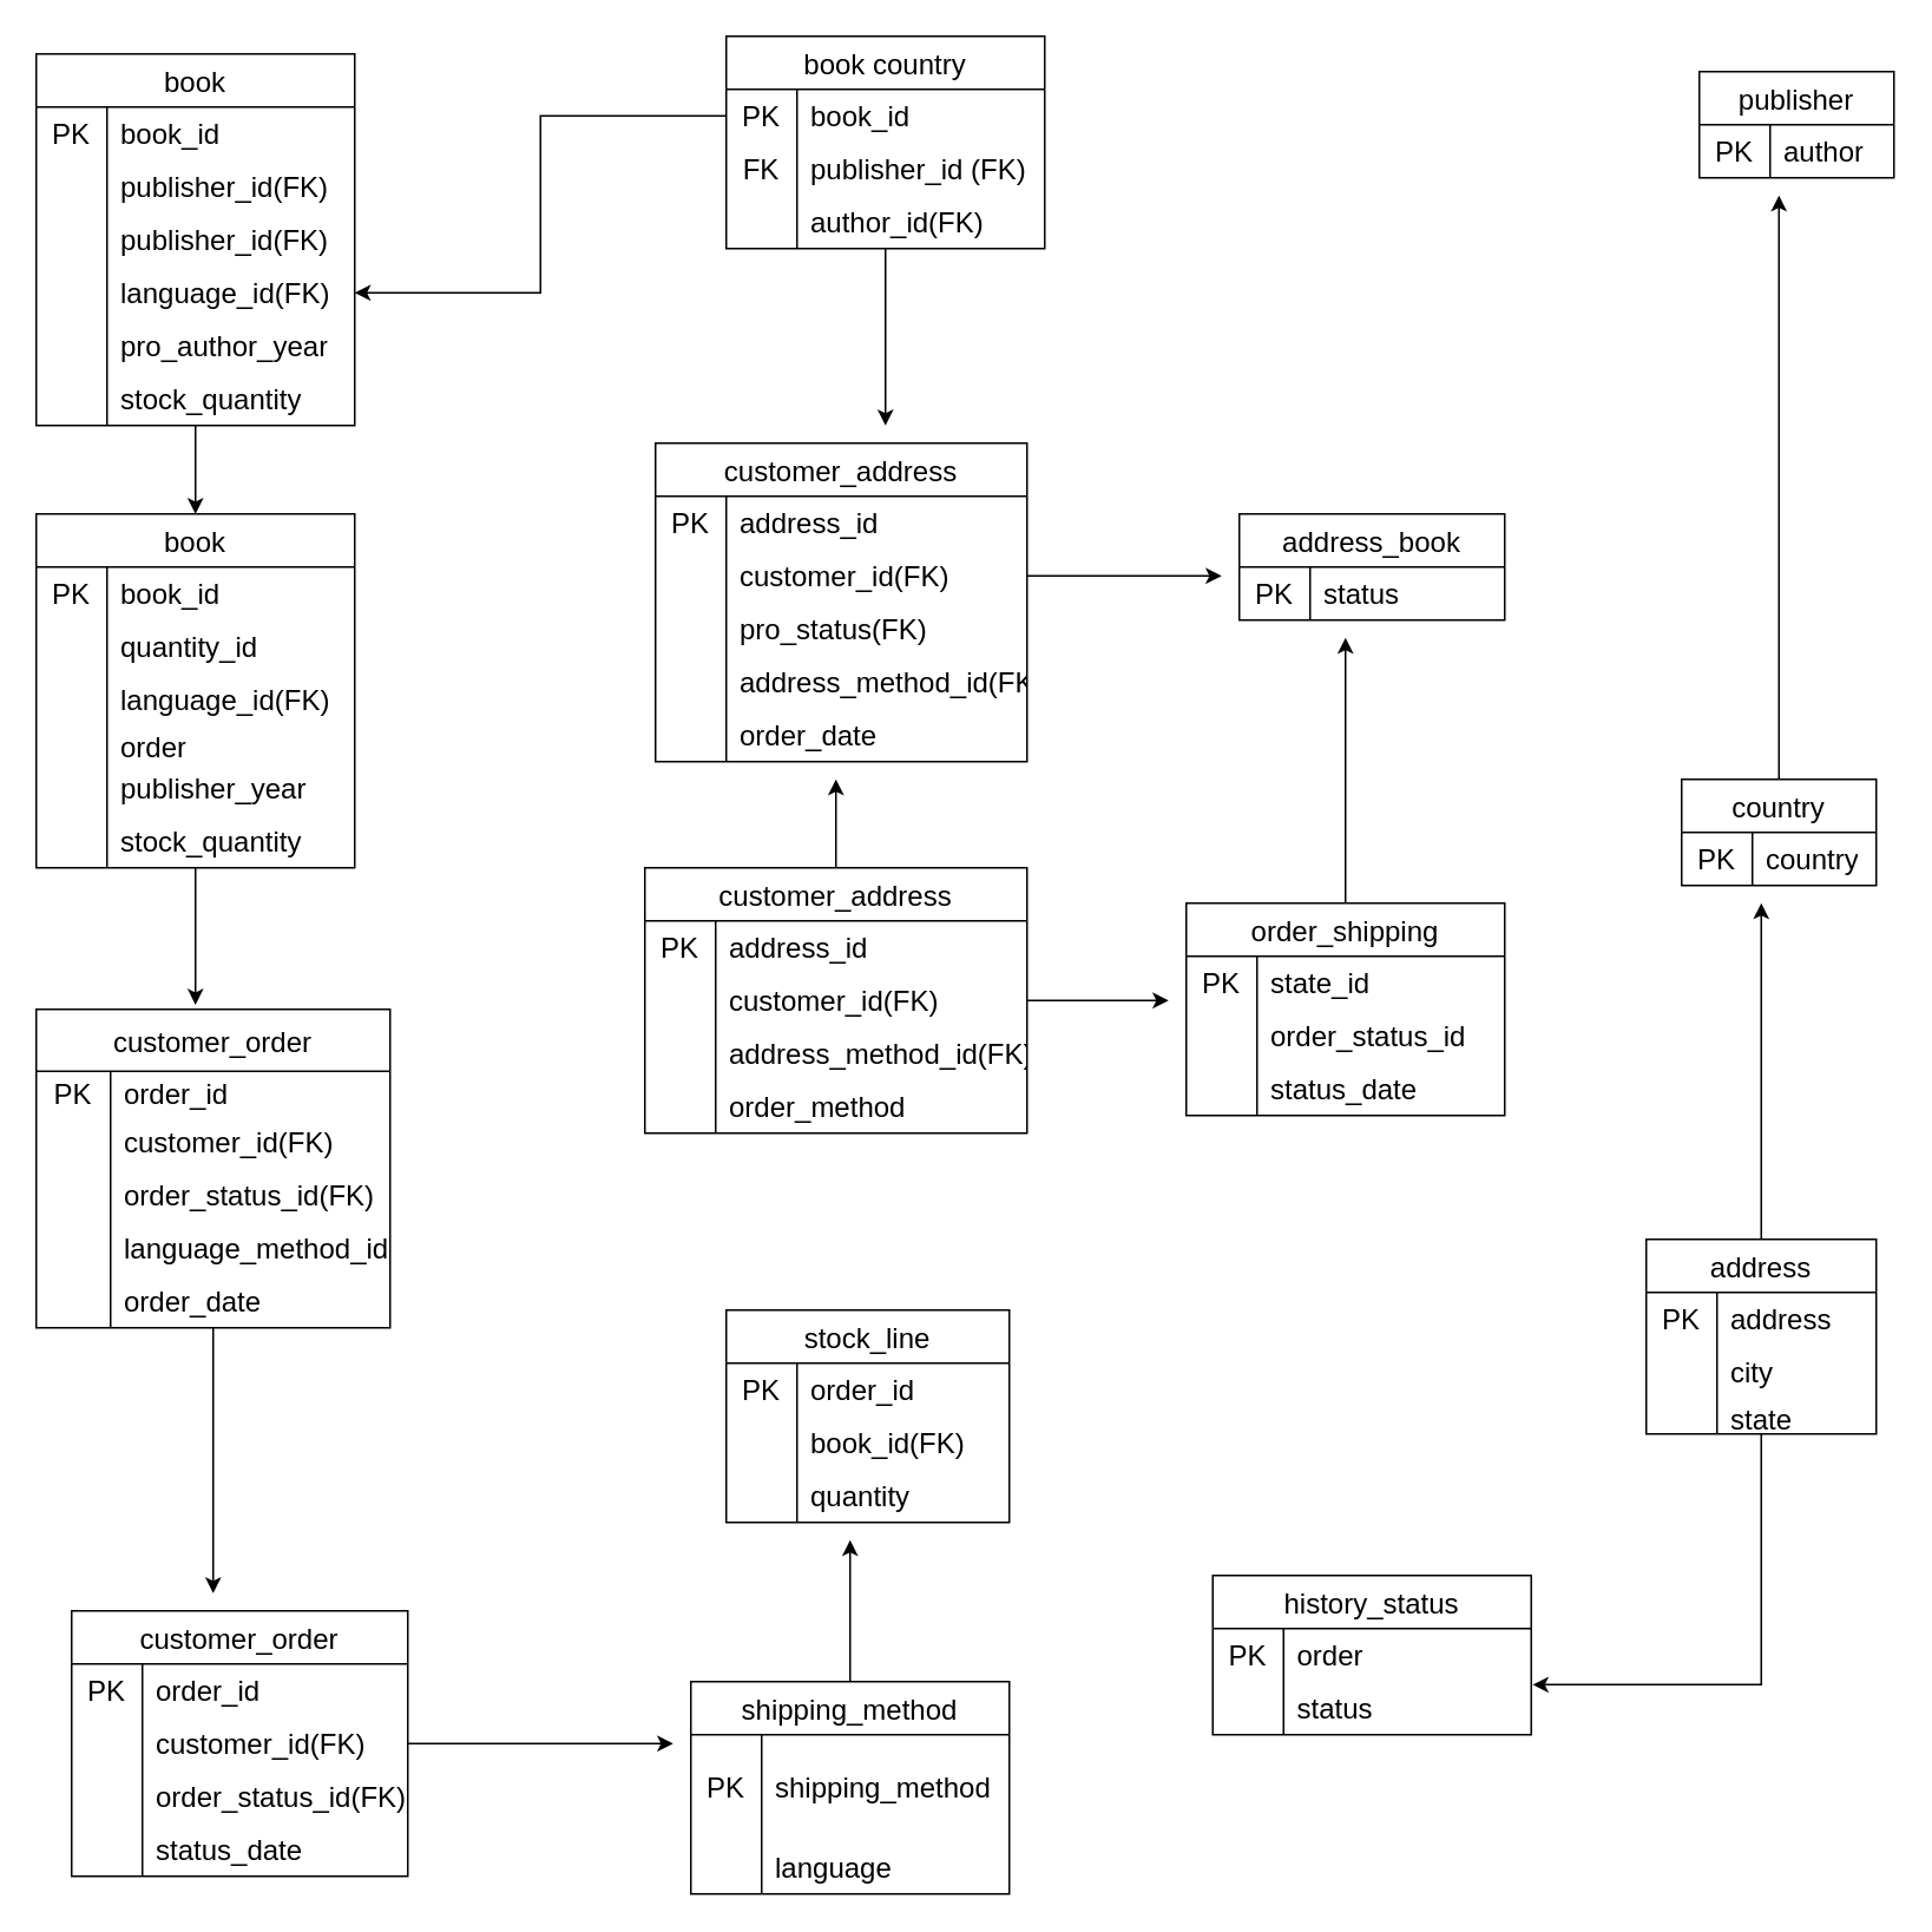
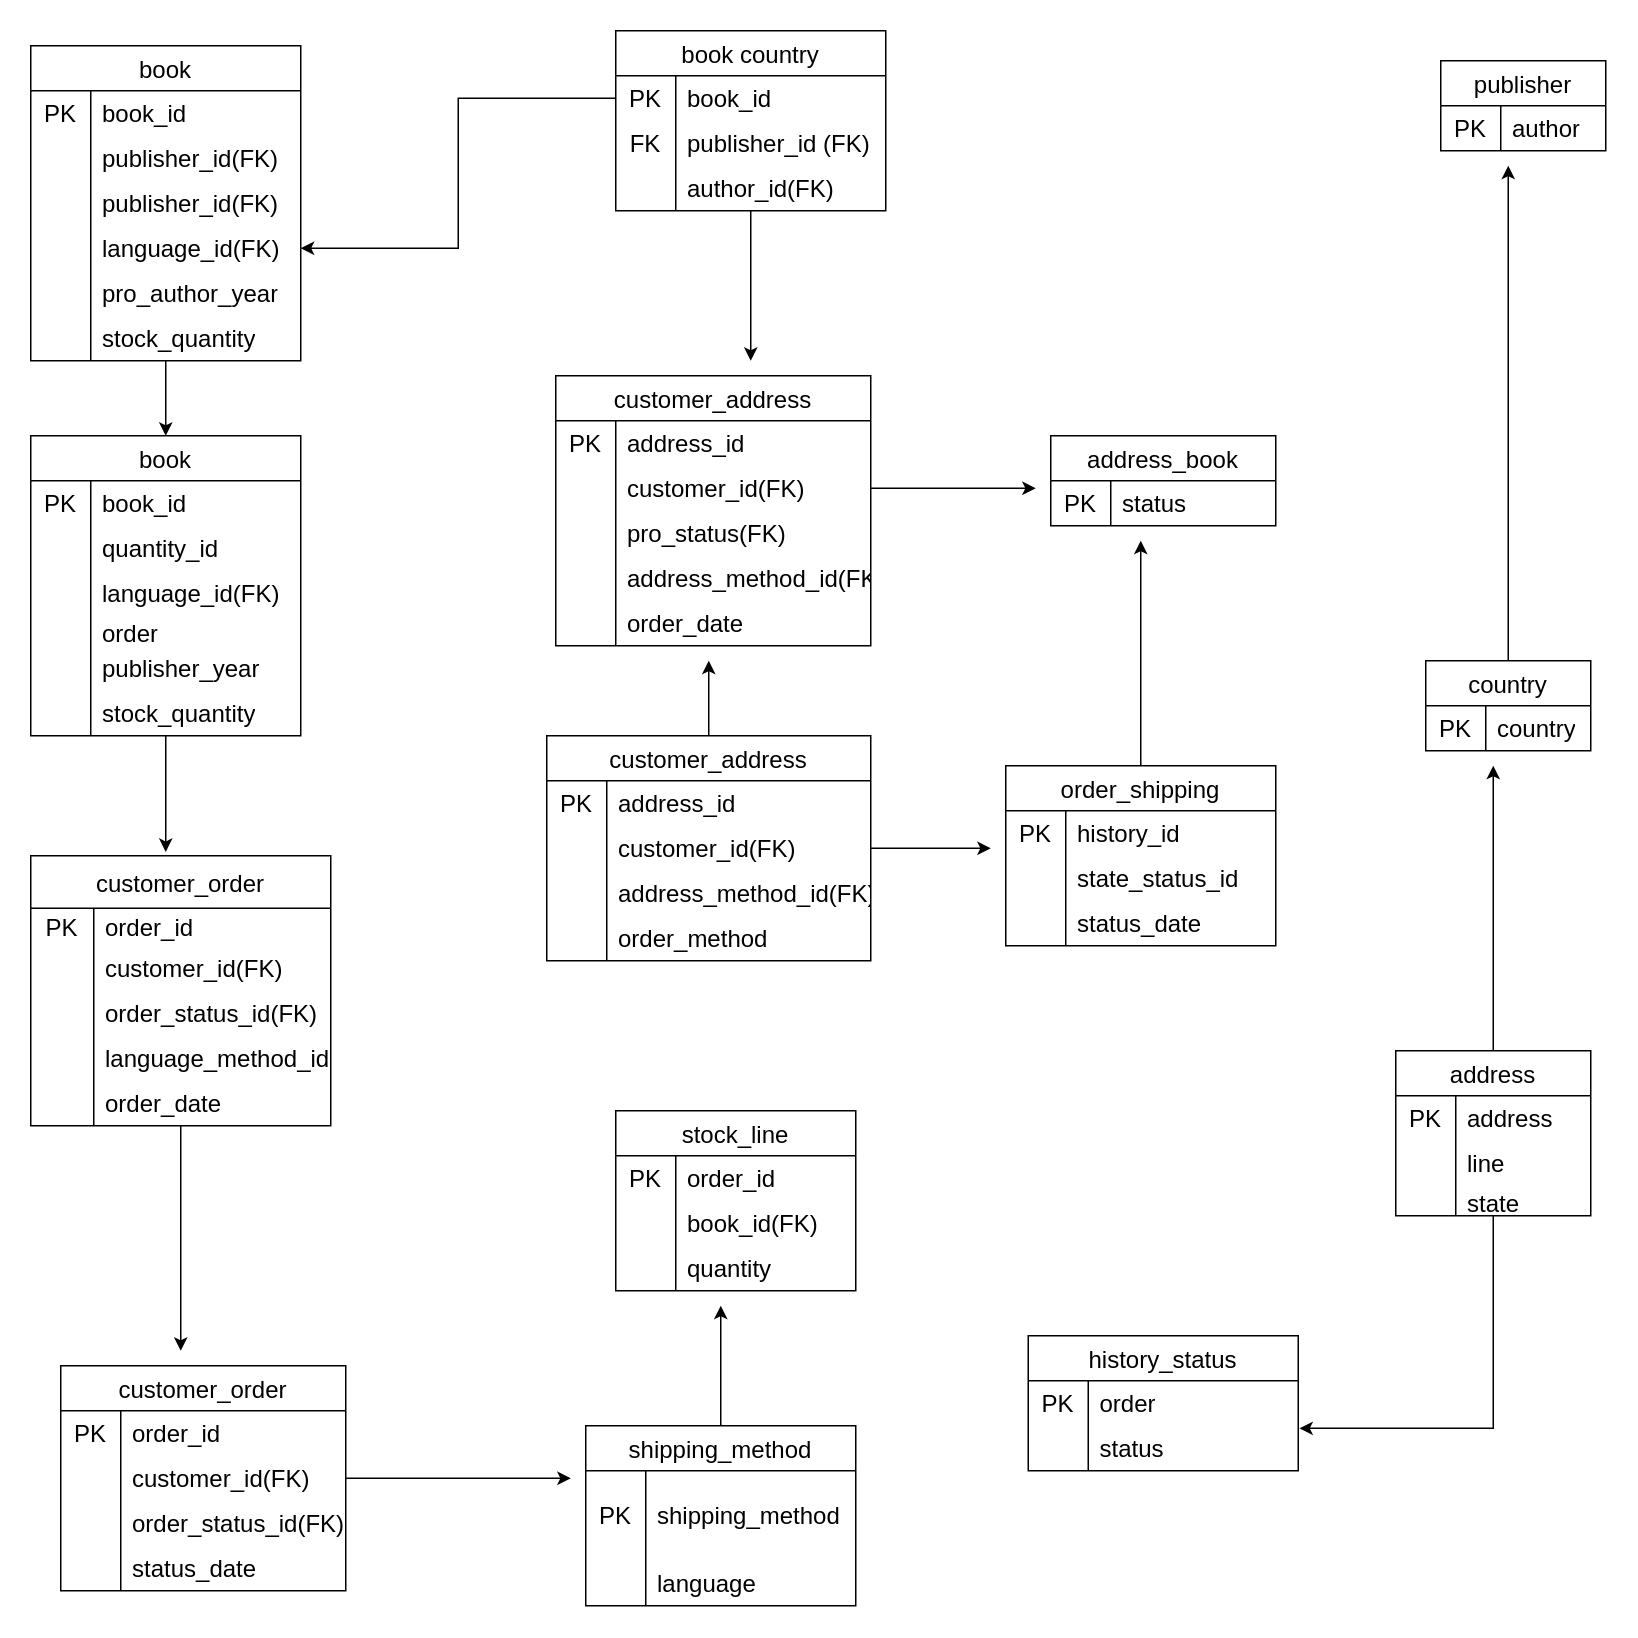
- <mxCell id="26" value="state_id" style="shape=partialRectangle;html=1;whiteSpace=wrap;connectable=0;fillColor=none;top=0;left=0;bottom=0;right=0;align=left;spacingLeft=6;overflow=hidden;strokeColor=inherit;fontSize=16;" vertex="1" parent="24"><mxGeometry x="40" width="140" height="30" as="geometry"><mxRectangle width="140" height="30" as="alternateBounds" /></mxGeometry></mxCell>
+ <mxCell id="26" value="history_id" style="shape=partialRectangle;html=1;whiteSpace=wrap;connectable=0;fillColor=none;top=0;left=0;bottom=0;right=0;align=left;spacingLeft=6;overflow=hidden;strokeColor=inherit;fontSize=16;" vertex="1" parent="24"><mxGeometry x="40" width="140" height="30" as="geometry"><mxRectangle width="140" height="30" as="alternateBounds" /></mxGeometry></mxCell>
- <mxCell id="29" value="order_status_id" style="shape=partialRectangle;html=1;whiteSpace=wrap;connectable=0;fillColor=none;top=0;left=0;bottom=0;right=0;align=left;spacingLeft=6;overflow=hidden;strokeColor=inherit;fontSize=16;" vertex="1" parent="27"><mxGeometry x="40" width="140" height="30" as="geometry"><mxRectangle width="140" height="30" as="alternateBounds" /></mxGeometry></mxCell>
+ <mxCell id="29" value="state_status_id" style="shape=partialRectangle;html=1;whiteSpace=wrap;connectable=0;fillColor=none;top=0;left=0;bottom=0;right=0;align=left;spacingLeft=6;overflow=hidden;strokeColor=inherit;fontSize=16;" vertex="1" parent="27"><mxGeometry x="40" width="140" height="30" as="geometry"><mxRectangle width="140" height="30" as="alternateBounds" /></mxGeometry></mxCell>
- <mxCell id="14" value="city" style="shape=partialRectangle;html=1;whiteSpace=wrap;connectable=0;fillColor=none;top=0;left=0;bottom=0;right=0;align=left;spacingLeft=6;overflow=hidden;strokeColor=inherit;fontSize=16;" vertex="1" parent="12"><mxGeometry x="40" width="90" height="30" as="geometry"><mxRectangle width="90" height="30" as="alternateBounds" /></mxGeometry></mxCell>
+ <mxCell id="14" value="line" style="shape=partialRectangle;html=1;whiteSpace=wrap;connectable=0;fillColor=none;top=0;left=0;bottom=0;right=0;align=left;spacingLeft=6;overflow=hidden;strokeColor=inherit;fontSize=16;" vertex="1" parent="12"><mxGeometry x="40" width="90" height="30" as="geometry"><mxRectangle width="90" height="30" as="alternateBounds" /></mxGeometry></mxCell>
